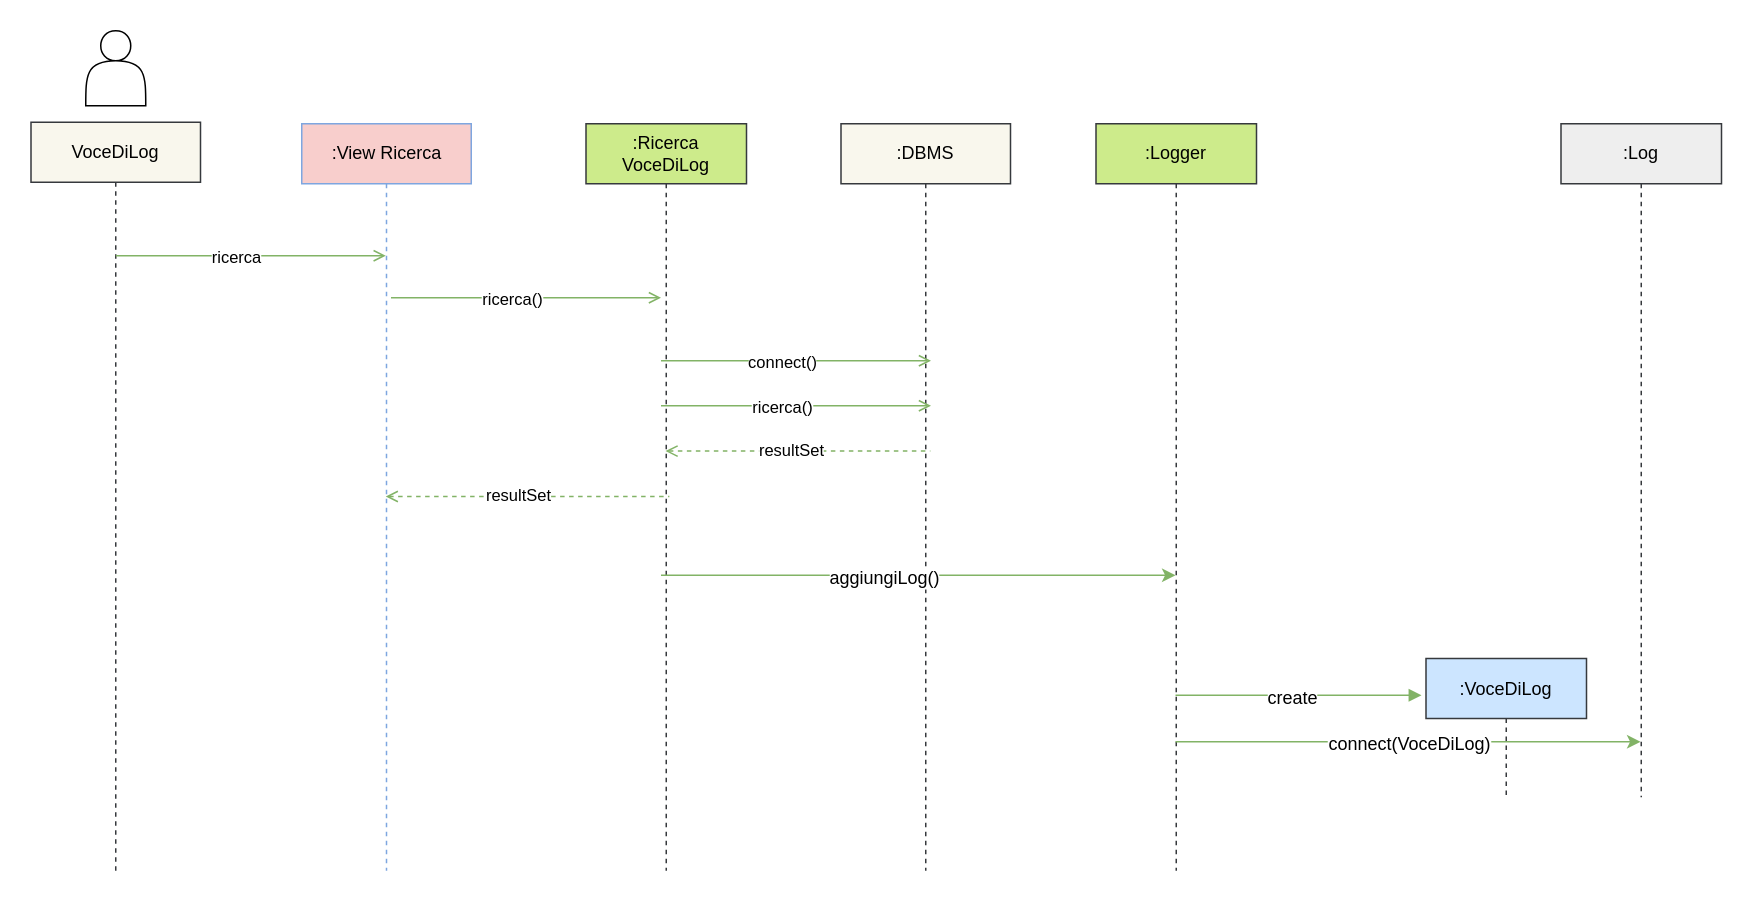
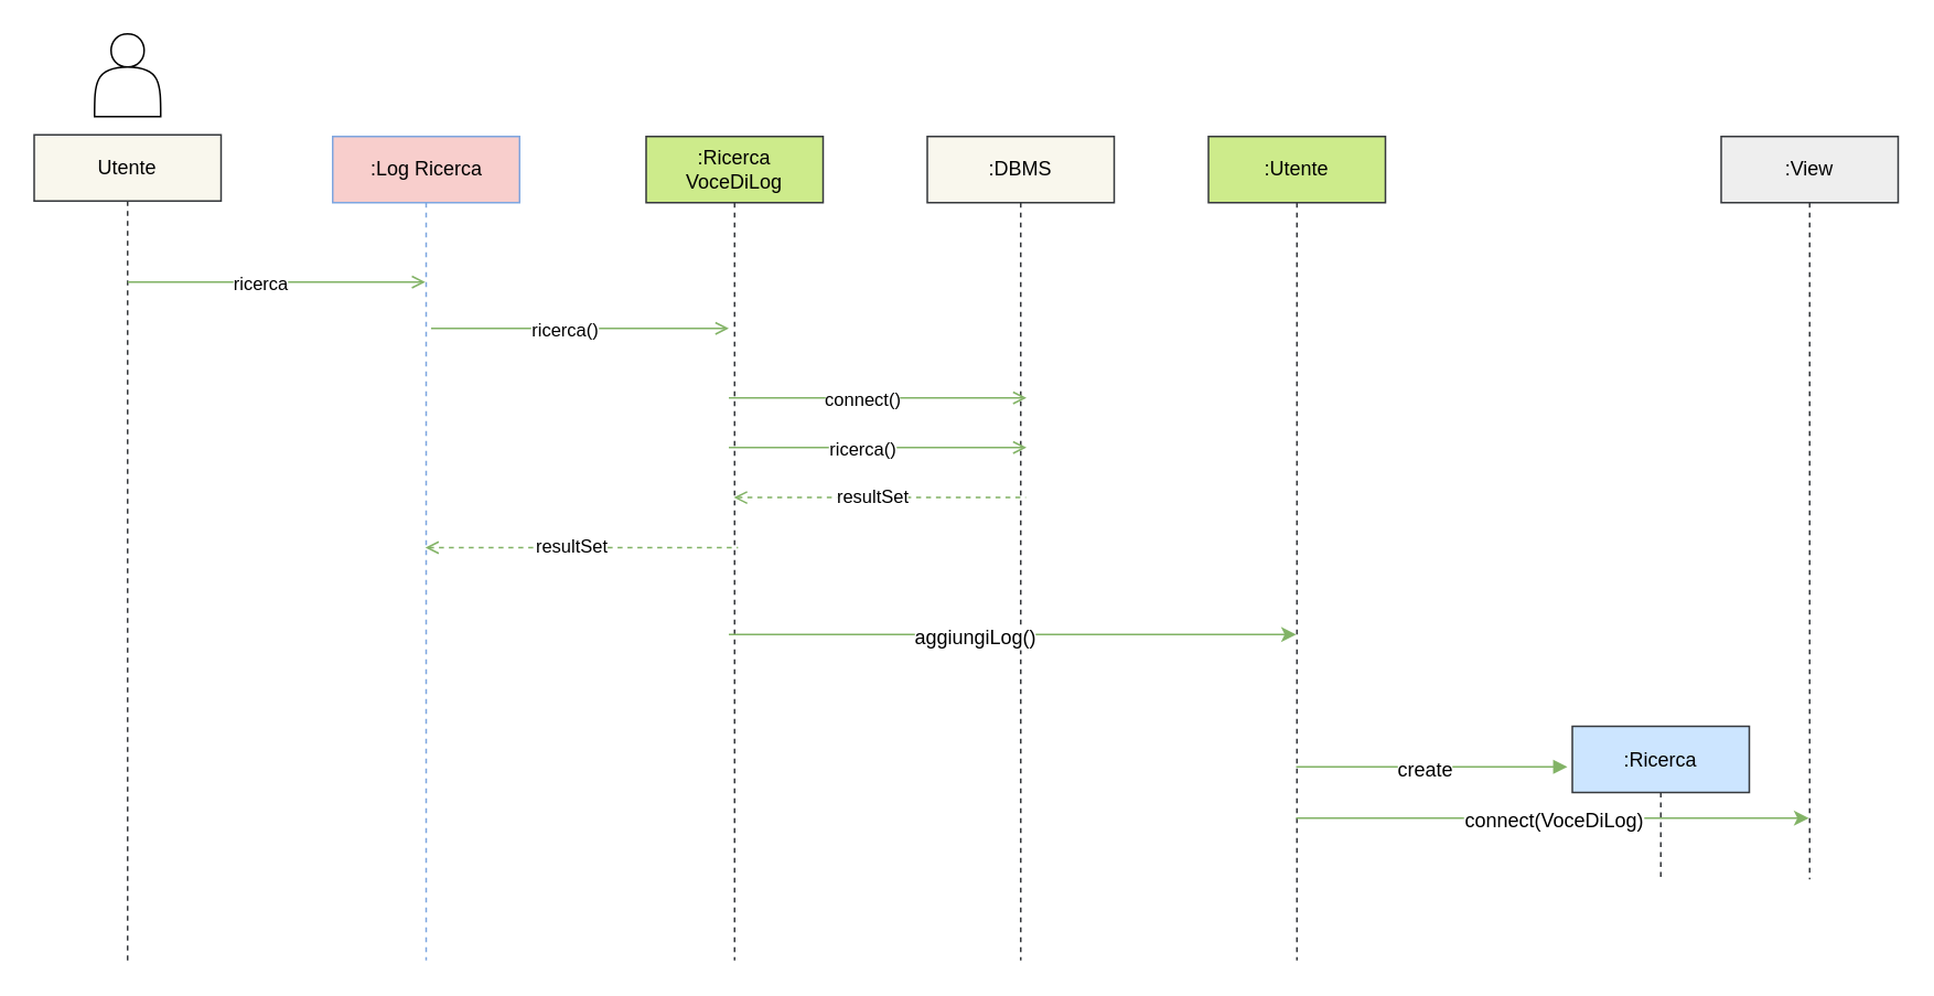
- <mxCell id="4" value="&lt;font color=&quot;#000000&quot;&gt;VoceDiLog&lt;/font&gt;" style="shape=umlLifeline;perimeter=lifelinePerimeter;whiteSpace=wrap;html=1;container=0;dropTarget=0;collapsible=0;recursiveResize=0;outlineConnect=0;portConstraint=eastwest;newEdgeStyle={&quot;edgeStyle&quot;:&quot;elbowEdgeStyle&quot;,&quot;elbow&quot;:&quot;vertical&quot;,&quot;curved&quot;:0,&quot;rounded&quot;:0};fillColor=#f9f7ed;strokeColor=#36393d;" vertex="1" parent="1"><mxGeometry x="20" y="81" width="113" height="499" as="geometry" /></mxCell>
+ <mxCell id="4" value="&lt;font color=&quot;#000000&quot;&gt;Utente&lt;/font&gt;" style="shape=umlLifeline;perimeter=lifelinePerimeter;whiteSpace=wrap;html=1;container=0;dropTarget=0;collapsible=0;recursiveResize=0;outlineConnect=0;portConstraint=eastwest;newEdgeStyle={&quot;edgeStyle&quot;:&quot;elbowEdgeStyle&quot;,&quot;elbow&quot;:&quot;vertical&quot;,&quot;curved&quot;:0,&quot;rounded&quot;:0};fillColor=#f9f7ed;strokeColor=#36393d;" vertex="1" parent="1"><mxGeometry x="20" y="81" width="113" height="499" as="geometry" /></mxCell>
- <mxCell id="2" value="&lt;font color=&quot;#000000&quot;&gt;:View Ricerca&lt;/font&gt;" style="shape=umlLifeline;perimeter=lifelinePerimeter;whiteSpace=wrap;html=1;container=0;dropTarget=0;collapsible=0;recursiveResize=0;outlineConnect=0;portConstraint=eastwest;newEdgeStyle={&quot;edgeStyle&quot;:&quot;elbowEdgeStyle&quot;,&quot;elbow&quot;:&quot;vertical&quot;,&quot;curved&quot;:0,&quot;rounded&quot;:0};fillColor=#f8cecc;strokeColor=#7EA6E0;" vertex="1" parent="1"><mxGeometry x="200.5" y="82" width="113" height="498" as="geometry" /></mxCell>
+ <mxCell id="2" value="&lt;font color=&quot;#000000&quot;&gt;:Log Ricerca&lt;/font&gt;" style="shape=umlLifeline;perimeter=lifelinePerimeter;whiteSpace=wrap;html=1;container=0;dropTarget=0;collapsible=0;recursiveResize=0;outlineConnect=0;portConstraint=eastwest;newEdgeStyle={&quot;edgeStyle&quot;:&quot;elbowEdgeStyle&quot;,&quot;elbow&quot;:&quot;vertical&quot;,&quot;curved&quot;:0,&quot;rounded&quot;:0};fillColor=#f8cecc;strokeColor=#7EA6E0;" vertex="1" parent="1"><mxGeometry x="200.5" y="82" width="113" height="498" as="geometry" /></mxCell>
- <mxCell id="19" value="&lt;font color=&quot;#000000&quot;&gt;:Logger&lt;/font&gt;" style="shape=umlLifeline;perimeter=lifelinePerimeter;whiteSpace=wrap;html=1;container=0;dropTarget=0;collapsible=0;recursiveResize=0;outlineConnect=0;portConstraint=eastwest;newEdgeStyle={&quot;edgeStyle&quot;:&quot;elbowEdgeStyle&quot;,&quot;elbow&quot;:&quot;vertical&quot;,&quot;curved&quot;:0,&quot;rounded&quot;:0};fillColor=#cdeb8b;strokeColor=#36393d;" vertex="1" parent="1"><mxGeometry x="730" y="82" width="107" height="498" as="geometry" /></mxCell>
+ <mxCell id="19" value="&lt;font color=&quot;#000000&quot;&gt;:Utente&lt;/font&gt;" style="shape=umlLifeline;perimeter=lifelinePerimeter;whiteSpace=wrap;html=1;container=0;dropTarget=0;collapsible=0;recursiveResize=0;outlineConnect=0;portConstraint=eastwest;newEdgeStyle={&quot;edgeStyle&quot;:&quot;elbowEdgeStyle&quot;,&quot;elbow&quot;:&quot;vertical&quot;,&quot;curved&quot;:0,&quot;rounded&quot;:0};fillColor=#cdeb8b;strokeColor=#36393d;" vertex="1" parent="1"><mxGeometry x="730" y="82" width="107" height="498" as="geometry" /></mxCell>
- <mxCell id="25" value="&lt;font color=&quot;#000000&quot;&gt;:Log&lt;/font&gt;" style="shape=umlLifeline;perimeter=lifelinePerimeter;whiteSpace=wrap;html=1;container=0;dropTarget=0;collapsible=0;recursiveResize=0;outlineConnect=0;portConstraint=eastwest;newEdgeStyle={&quot;edgeStyle&quot;:&quot;elbowEdgeStyle&quot;,&quot;elbow&quot;:&quot;vertical&quot;,&quot;curved&quot;:0,&quot;rounded&quot;:0};fillColor=#eeeeee;strokeColor=#36393d;" vertex="1" parent="1"><mxGeometry x="1040" y="82" width="107" height="449" as="geometry" /></mxCell>
+ <mxCell id="25" value="&lt;font color=&quot;#000000&quot;&gt;:View&lt;/font&gt;" style="shape=umlLifeline;perimeter=lifelinePerimeter;whiteSpace=wrap;html=1;container=0;dropTarget=0;collapsible=0;recursiveResize=0;outlineConnect=0;portConstraint=eastwest;newEdgeStyle={&quot;edgeStyle&quot;:&quot;elbowEdgeStyle&quot;,&quot;elbow&quot;:&quot;vertical&quot;,&quot;curved&quot;:0,&quot;rounded&quot;:0};fillColor=#eeeeee;strokeColor=#36393d;" vertex="1" parent="1"><mxGeometry x="1040" y="82" width="107" height="449" as="geometry" /></mxCell>
- <mxCell id="22" value="&lt;font color=&quot;#000000&quot;&gt;:VoceDiLog&lt;/font&gt;" style="shape=umlLifeline;perimeter=lifelinePerimeter;whiteSpace=wrap;html=1;container=0;dropTarget=0;collapsible=0;recursiveResize=0;outlineConnect=0;portConstraint=eastwest;newEdgeStyle={&quot;edgeStyle&quot;:&quot;elbowEdgeStyle&quot;,&quot;elbow&quot;:&quot;vertical&quot;,&quot;curved&quot;:0,&quot;rounded&quot;:0};fillColor=#cce5ff;strokeColor=#36393d;" vertex="1" parent="1"><mxGeometry x="950" y="438.5" width="107" height="92.5" as="geometry" /></mxCell>
+ <mxCell id="22" value="&lt;font color=&quot;#000000&quot;&gt;:Ricerca&lt;/font&gt;" style="shape=umlLifeline;perimeter=lifelinePerimeter;whiteSpace=wrap;html=1;container=0;dropTarget=0;collapsible=0;recursiveResize=0;outlineConnect=0;portConstraint=eastwest;newEdgeStyle={&quot;edgeStyle&quot;:&quot;elbowEdgeStyle&quot;,&quot;elbow&quot;:&quot;vertical&quot;,&quot;curved&quot;:0,&quot;rounded&quot;:0};fillColor=#cce5ff;strokeColor=#36393d;" vertex="1" parent="1"><mxGeometry x="950" y="438.5" width="107" height="92.5" as="geometry" /></mxCell>
